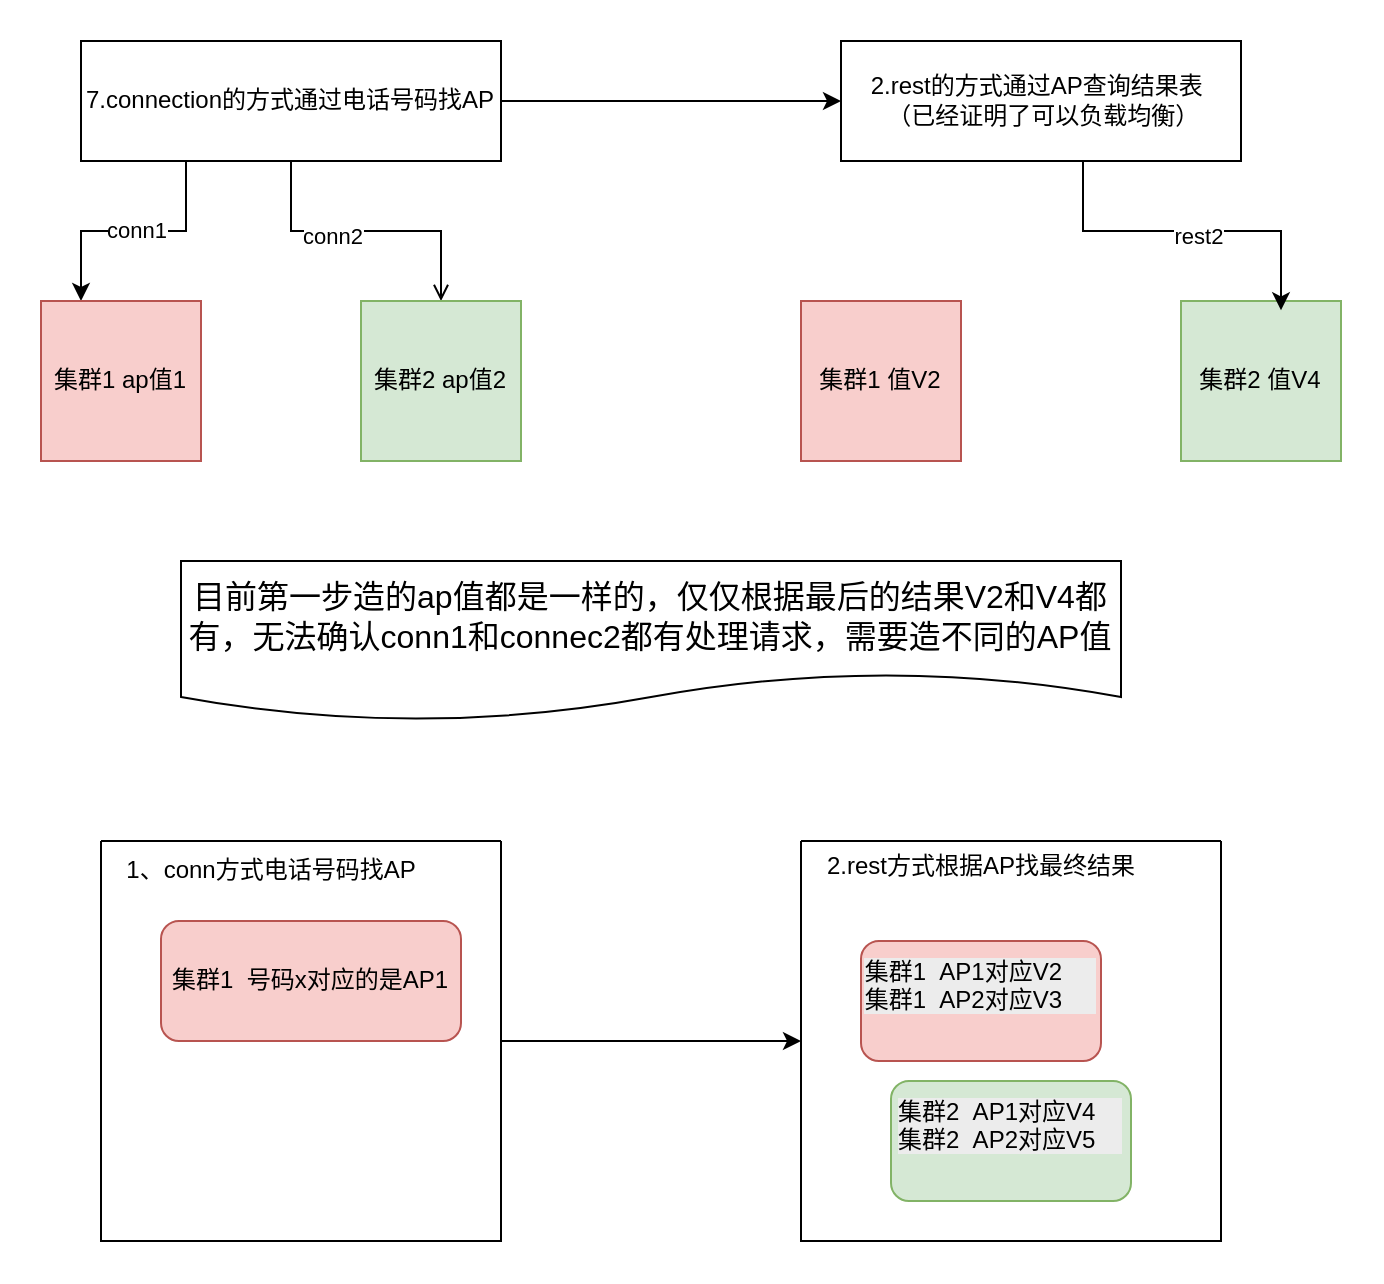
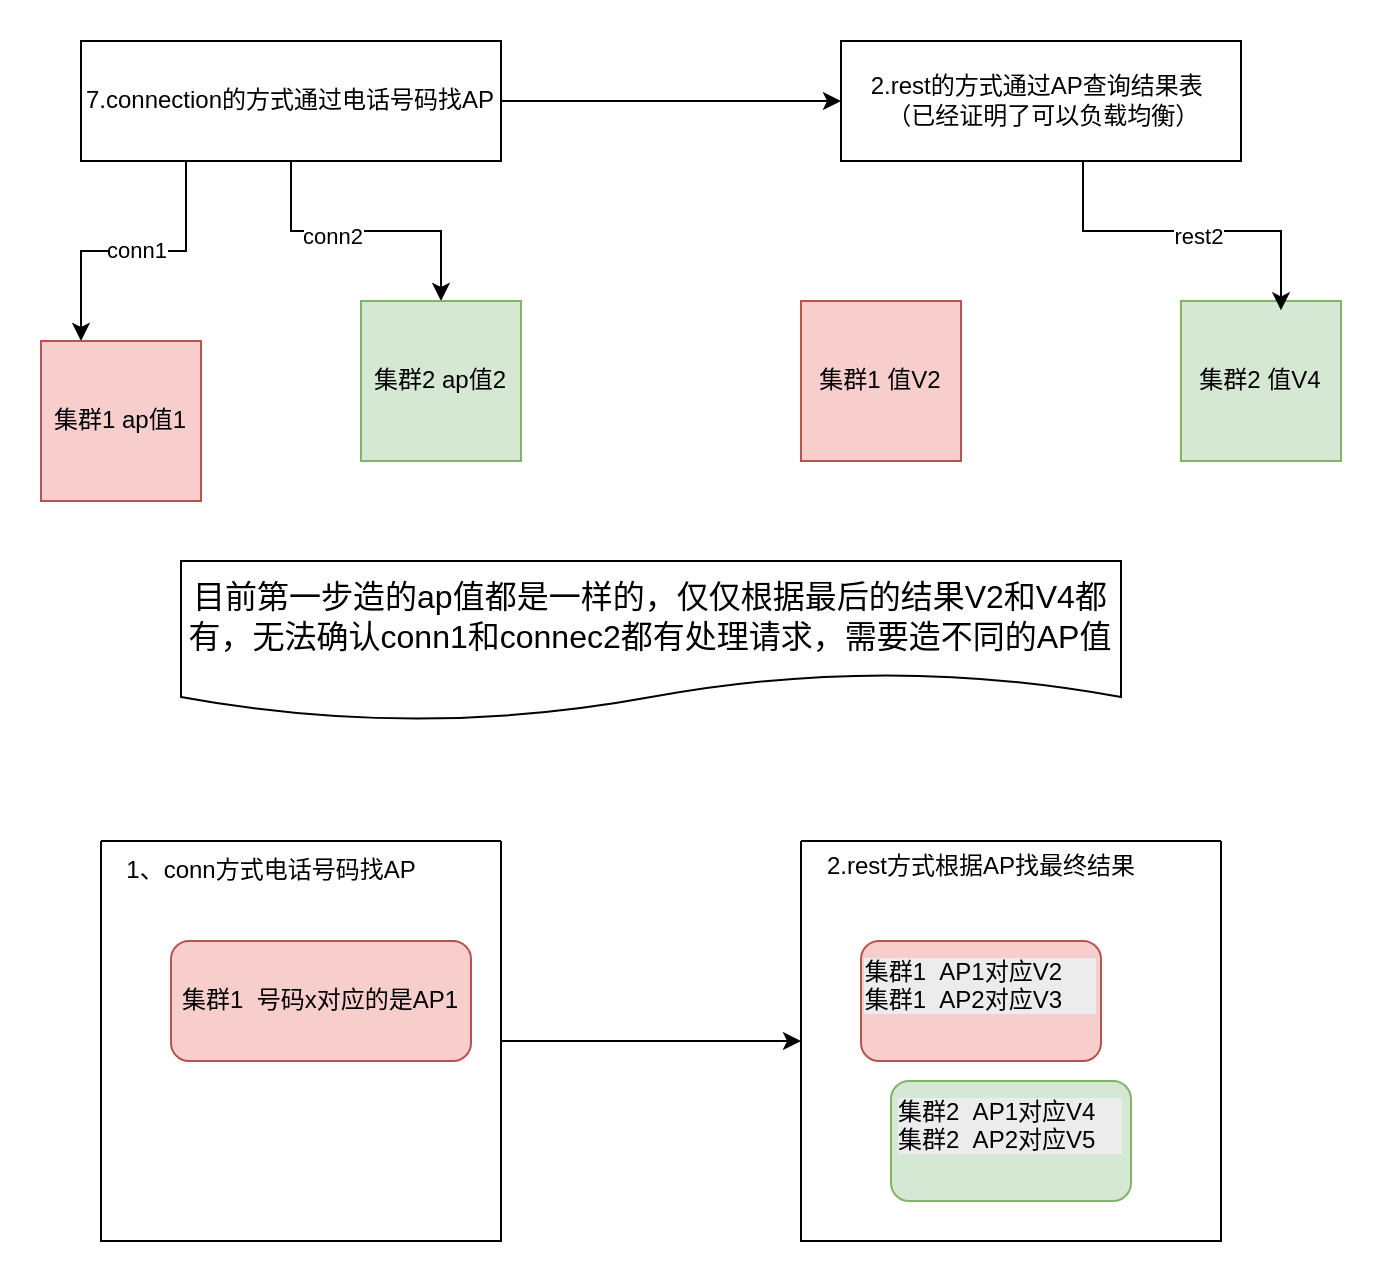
- <mxCell id="4" style="edgeStyle=orthogonalEdgeStyle;rounded=0;orthogonalLoop=1;jettySize=auto;html=1;exitX=0.5;exitY=1;exitDx=0;exitDy=0;entryX=0.5;entryY=0;entryDx=0;entryDy=0;endArrow=open;" parent="1" source="8" target="10" edge="1"><mxGeometry relative="1" as="geometry" /></mxCell>
+ <mxCell id="4" style="edgeStyle=orthogonalEdgeStyle;rounded=0;orthogonalLoop=1;jettySize=auto;html=1;exitX=0.5;exitY=1;exitDx=0;exitDy=0;entryX=0.5;entryY=0;entryDx=0;entryDy=0;" parent="1" source="8" target="10" edge="1"><mxGeometry relative="1" as="geometry" /></mxCell>
- <mxCell id="9" value="集群1 ap值1" style="whiteSpace=wrap;html=1;aspect=fixed;fillColor=#f8cecc;strokeColor=#b85450;" parent="1" vertex="1"><mxGeometry x="20" y="150" width="80" height="80" as="geometry" /></mxCell>
+ <mxCell id="9" value="集群1 ap值1" style="whiteSpace=wrap;html=1;aspect=fixed;fillColor=#f8cecc;strokeColor=#b85450;" parent="1" vertex="1"><mxGeometry x="20" y="170" width="80" height="80" as="geometry" /></mxCell>
- <mxCell id="19" value="集群1&amp;nbsp; 号码x对应的是AP1" style="rounded=1;whiteSpace=wrap;html=1;fillColor=#f8cecc;strokeColor=#b85450;" vertex="1" parent="17"><mxGeometry x="30" y="40" width="150" height="60" as="geometry" /></mxCell>
+ <mxCell id="19" value="集群1&amp;nbsp; 号码x对应的是AP1" style="rounded=1;whiteSpace=wrap;html=1;fillColor=#f8cecc;strokeColor=#b85450;" vertex="1" parent="17"><mxGeometry x="35" y="50" width="150" height="60" as="geometry" /></mxCell>
